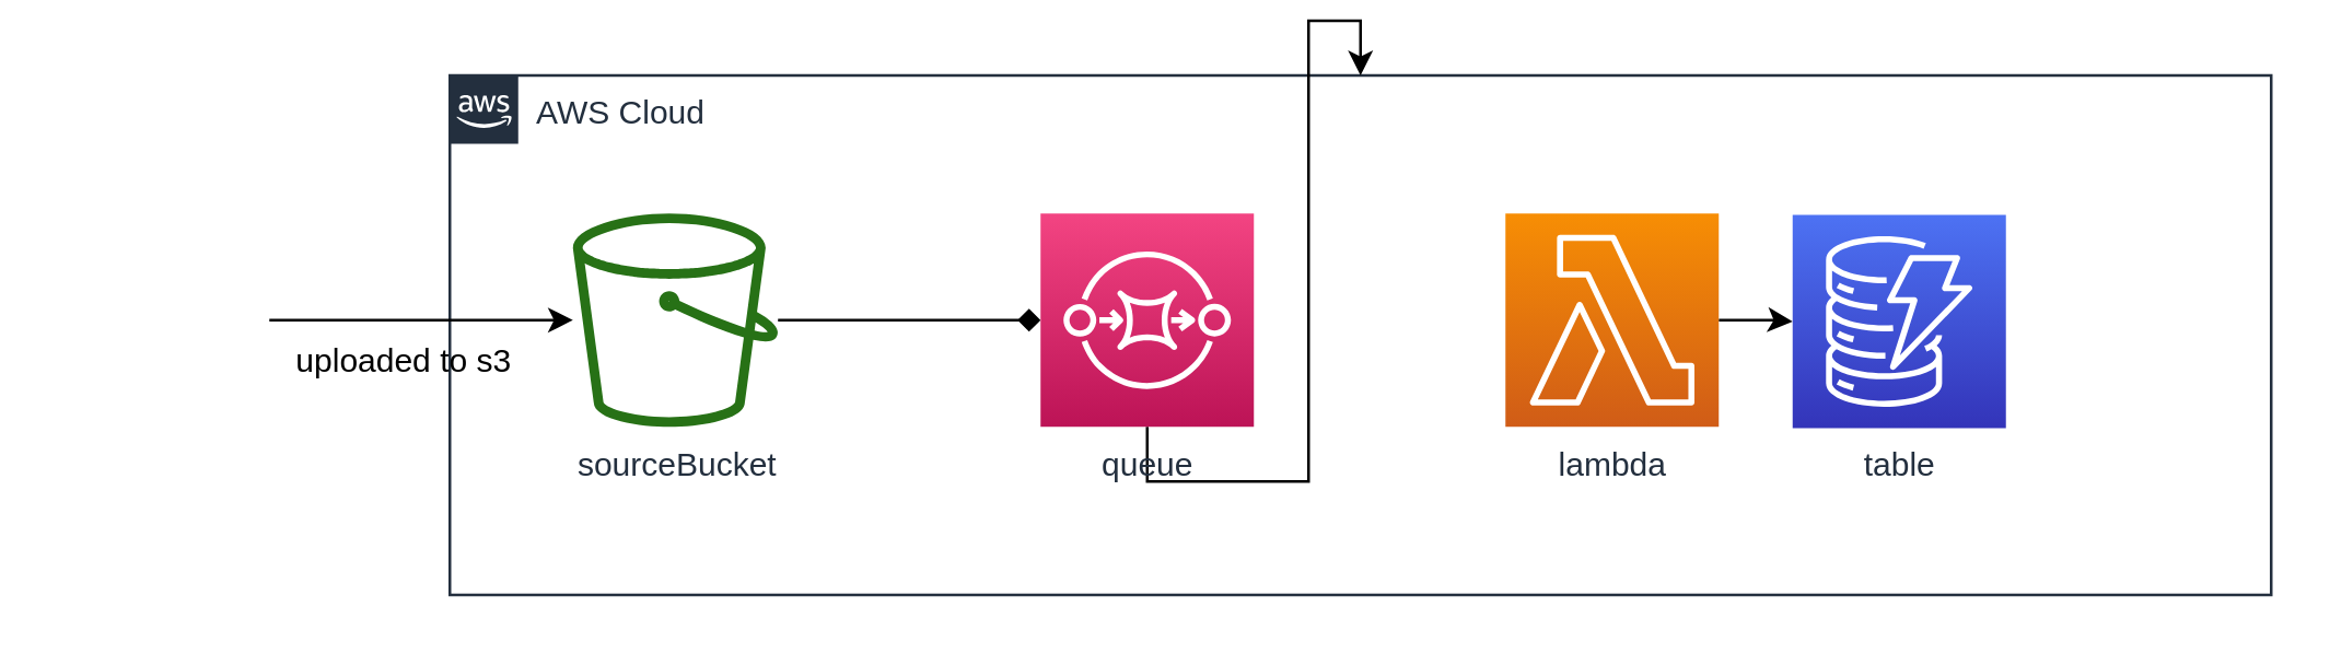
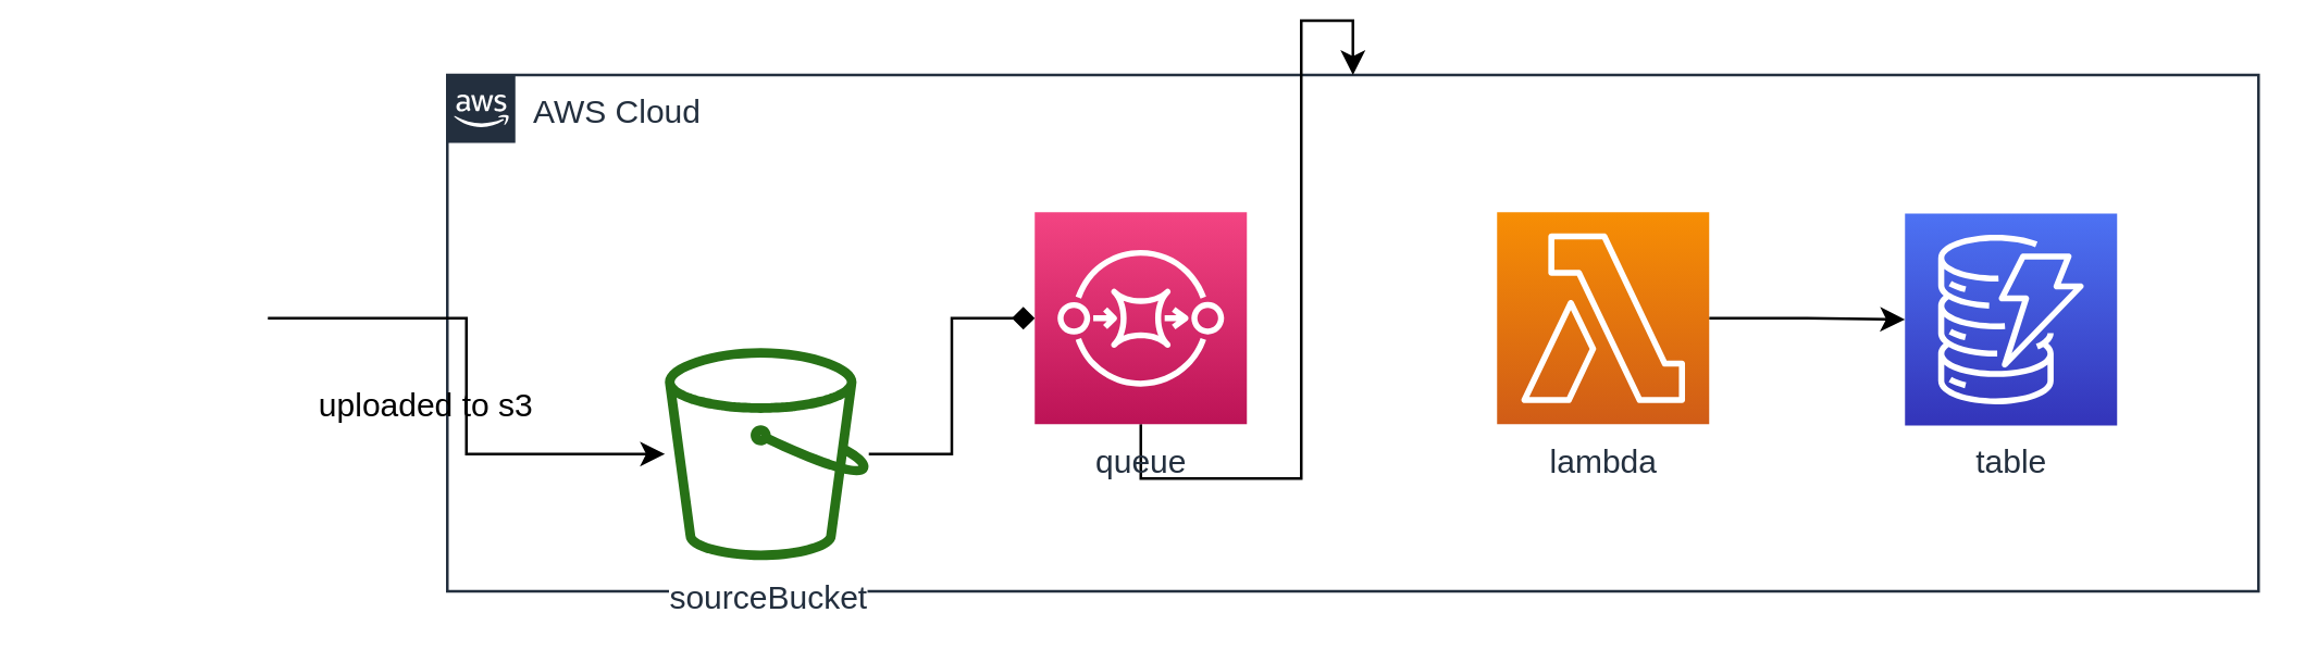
- <mxCell id="4" value="sourceBucket" style="outlineConnect=0;fontColor=#232F3E;gradientColor=none;fillColor=#277116;strokeColor=none;dashed=0;verticalLabelPosition=bottom;verticalAlign=top;align=center;html=1;fontSize=12;fontStyle=0;aspect=fixed;pointerEvents=1;shape=mxgraph.aws4.bucket;labelBackgroundColor=#ffffff;" parent="1" vertex="1"><mxGeometry x="209" y="70.5" width="75" height="78" as="geometry" /></mxCell>
+ <mxCell id="4" value="sourceBucket" style="outlineConnect=0;fontColor=#232F3E;gradientColor=none;fillColor=#277116;strokeColor=none;dashed=0;verticalLabelPosition=bottom;verticalAlign=top;align=center;html=1;fontSize=12;fontStyle=0;aspect=fixed;pointerEvents=1;shape=mxgraph.aws4.bucket;labelBackgroundColor=#ffffff;" parent="1" vertex="1"><mxGeometry x="244" y="120.5" width="75" height="78" as="geometry" /></mxCell>
- <mxCell id="12" value="table" style="outlineConnect=0;fontColor=#232F3E;gradientColor=#4D72F3;gradientDirection=north;fillColor=#3334B9;strokeColor=#ffffff;dashed=0;verticalLabelPosition=bottom;verticalAlign=top;align=center;html=1;fontSize=12;fontStyle=0;aspect=fixed;shape=mxgraph.aws4.resourceIcon;resIcon=mxgraph.aws4.dynamodb;" vertex="1" parent="1"><mxGeometry x="655" y="71" width="78" height="78" as="geometry" /></mxCell>
+ <mxCell id="12" value="table" style="outlineConnect=0;fontColor=#232F3E;gradientColor=#4D72F3;gradientDirection=north;fillColor=#3334B9;strokeColor=#ffffff;dashed=0;verticalLabelPosition=bottom;verticalAlign=top;align=center;html=1;fontSize=12;fontStyle=0;aspect=fixed;shape=mxgraph.aws4.resourceIcon;resIcon=mxgraph.aws4.dynamodb;" vertex="1" parent="1"><mxGeometry x="700" y="71" width="78" height="78" as="geometry" /></mxCell>
